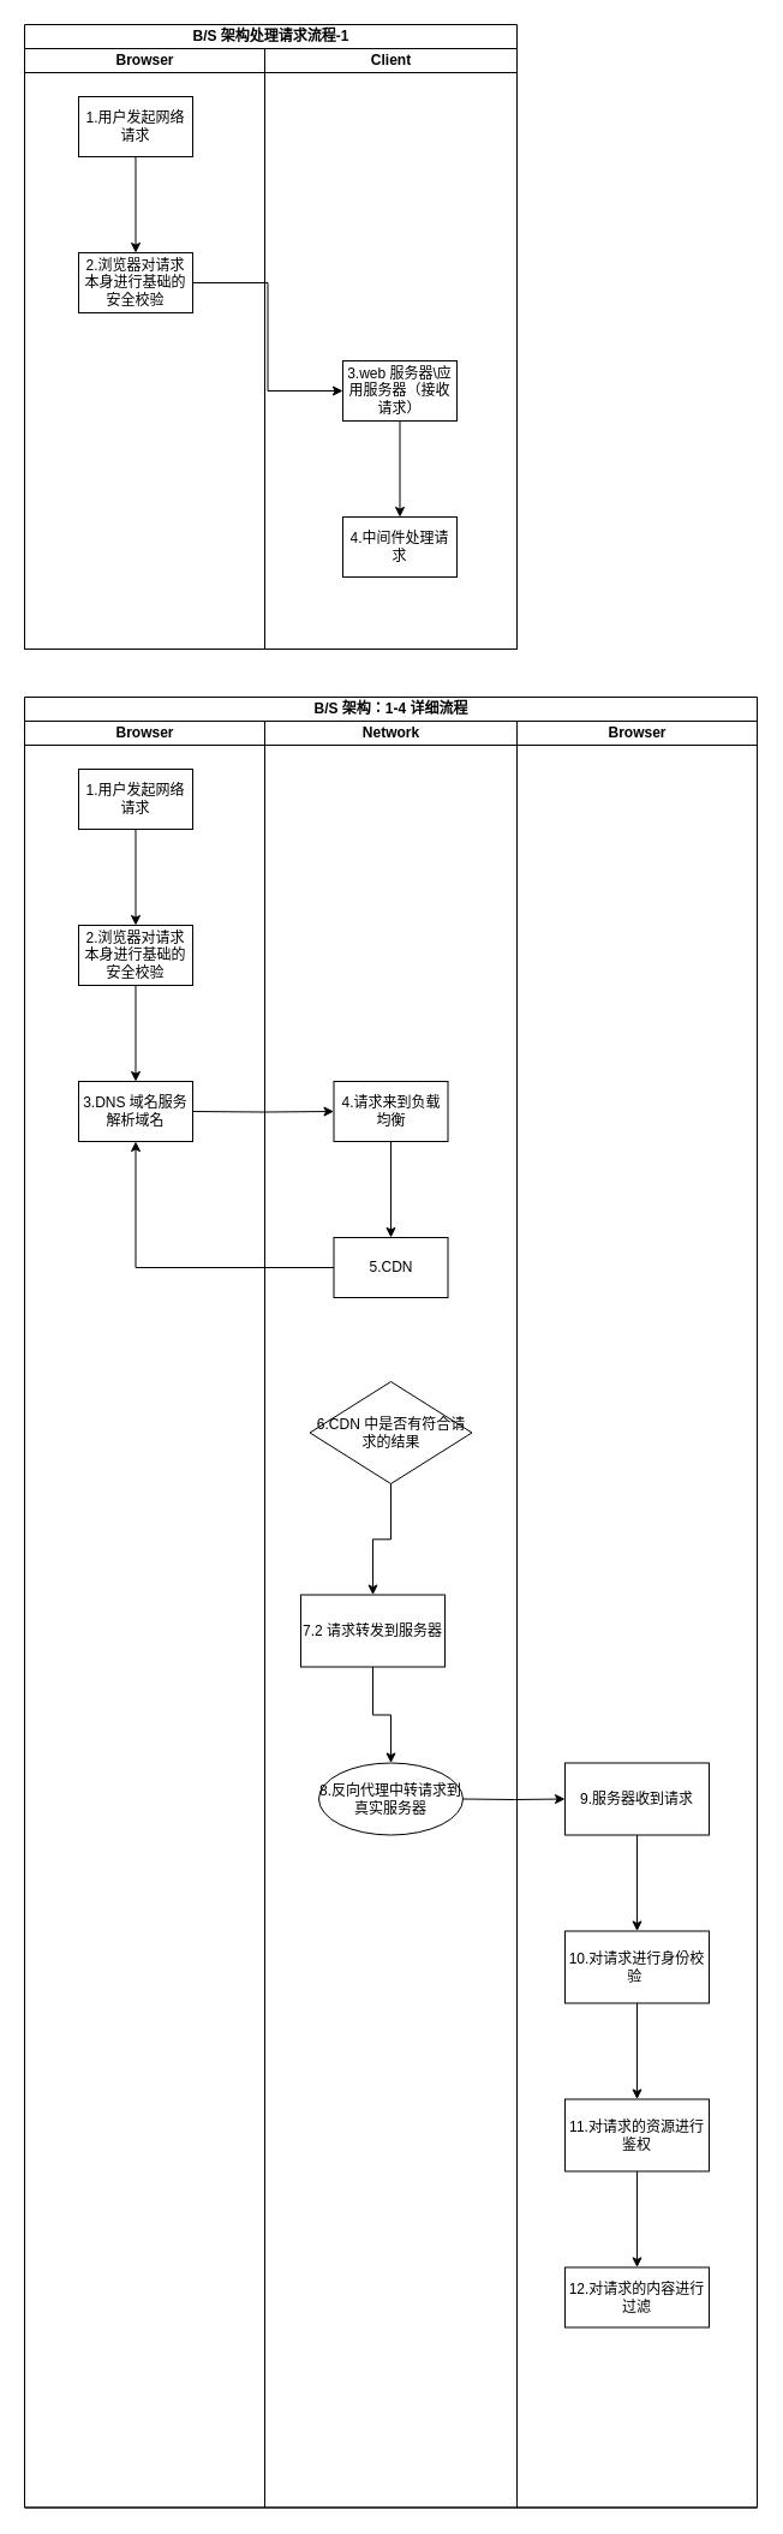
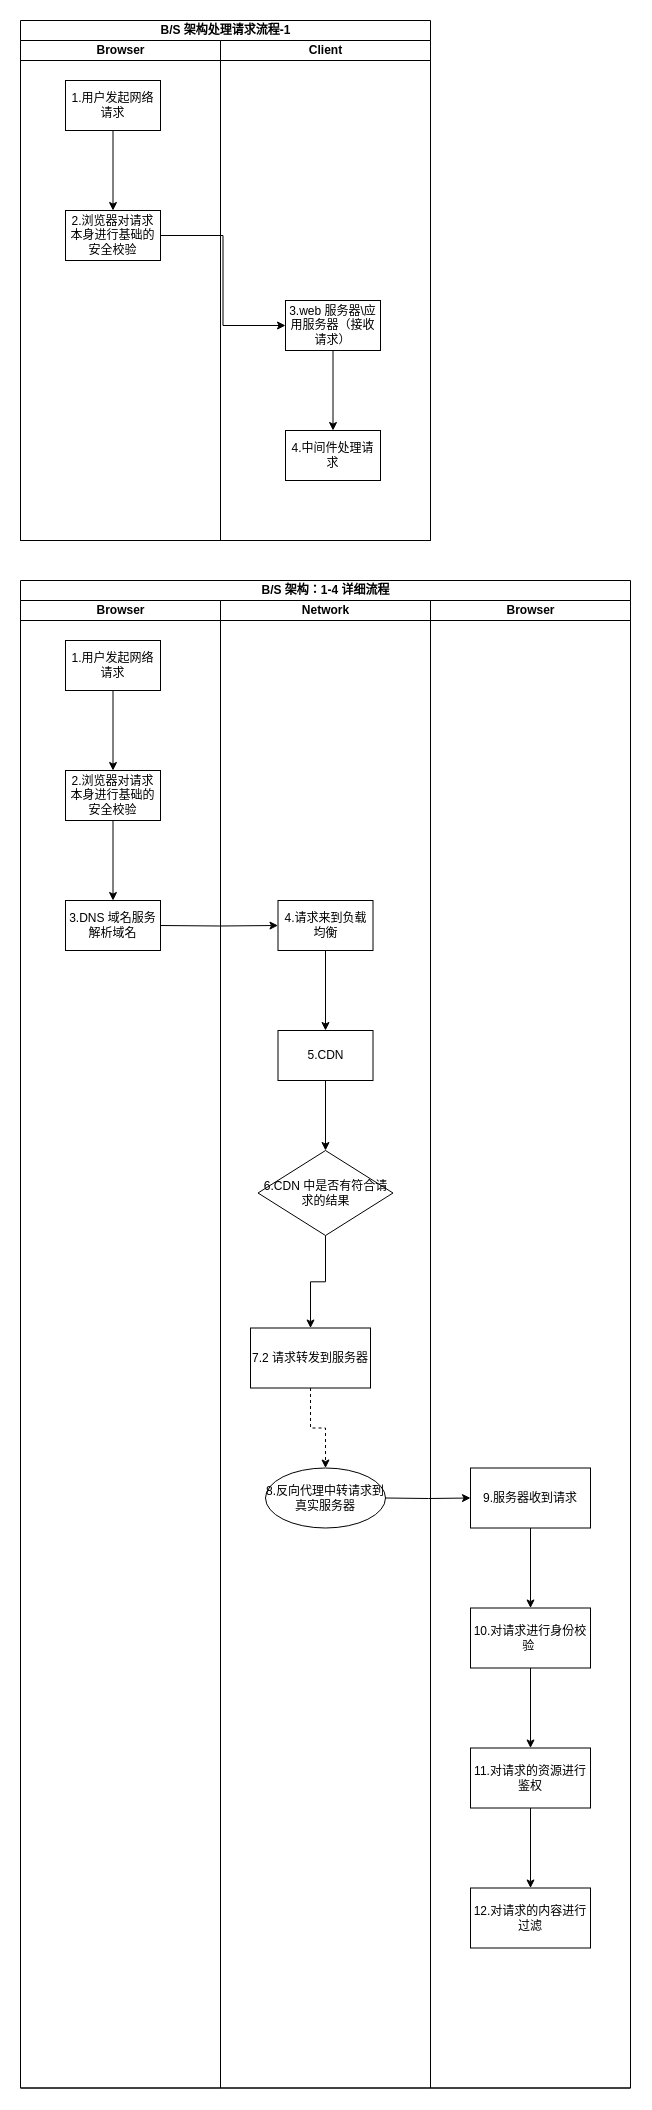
- <mxCell id="23" value="" style="edgeStyle=orthogonalEdgeStyle;rounded=0;orthogonalLoop=1;jettySize=auto;html=1;" edge="1" parent="20" source="24" target="18"><mxGeometry relative="1" as="geometry" /></mxCell>
+ <mxCell id="23" value="" style="edgeStyle=orthogonalEdgeStyle;rounded=0;orthogonalLoop=1;jettySize=auto;html=1;" edge="1" parent="20" source="24" target="26"><mxGeometry relative="1" as="geometry" /></mxCell>
- <mxCell id="27" value="" style="edgeStyle=orthogonalEdgeStyle;rounded=0;orthogonalLoop=1;jettySize=auto;html=1;" edge="1" parent="20" source="28" target="29"><mxGeometry relative="1" as="geometry" /></mxCell>
+ <mxCell id="27" value="" style="edgeStyle=orthogonalEdgeStyle;rounded=0;orthogonalLoop=1;jettySize=auto;html=1;dashed=1;" edge="1" parent="20" source="28" target="29"><mxGeometry relative="1" as="geometry" /></mxCell>
- <mxCell id="37" value="12.对请求的内容进行过滤" style="whiteSpace=wrap;html=1;rounded=0;" vertex="1" parent="30"><mxGeometry x="40" y="1287.5" width="120" height="50" as="geometry" /></mxCell>
+ <mxCell id="37" value="12.对请求的内容进行过滤" style="whiteSpace=wrap;html=1;rounded=0;" vertex="1" parent="30"><mxGeometry x="40" y="1287.5" width="120" height="60" as="geometry" /></mxCell>
